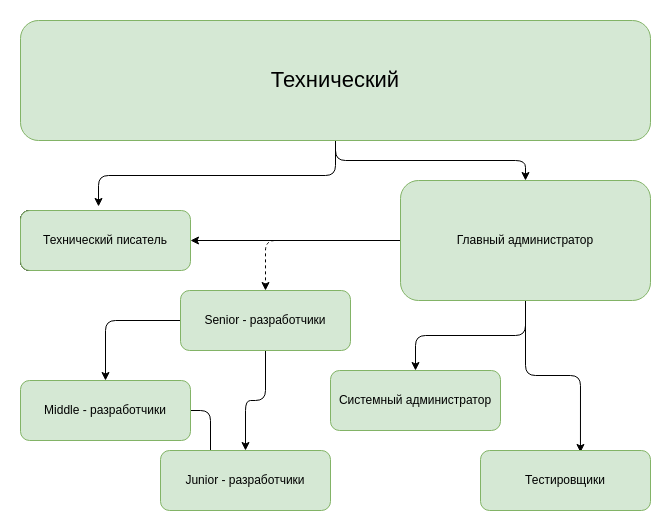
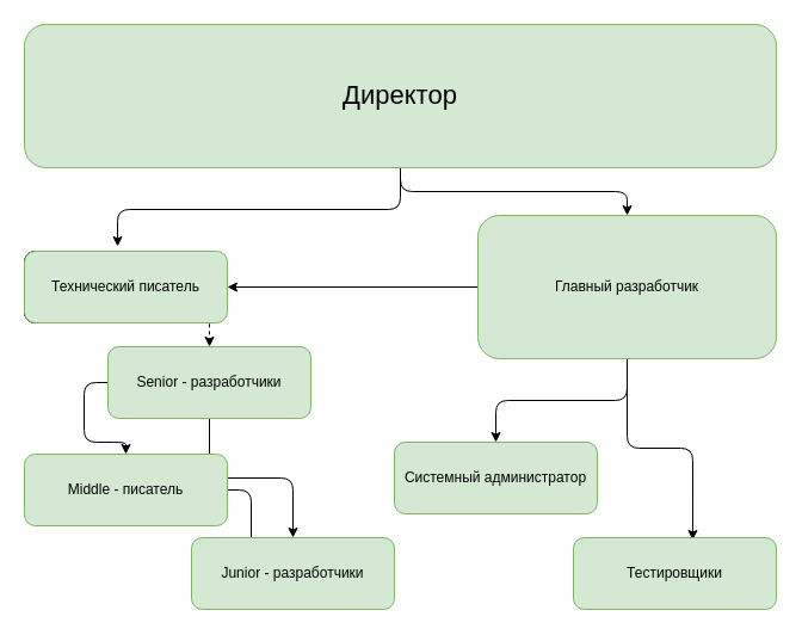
- <mxCell id="20" value="&lt;font style=&quot;font-size: 22px&quot;&gt;Технический&lt;/font&gt;" style="rounded=1;whiteSpace=wrap;html=1;fillColor=#d5e8d4;strokeColor=#82b366;" vertex="1" parent="1"><mxGeometry x="20" y="20" width="630" height="120" as="geometry" /></mxCell>
+ <mxCell id="20" value="&lt;font style=&quot;font-size: 22px&quot;&gt;Директор&lt;/font&gt;" style="rounded=1;whiteSpace=wrap;html=1;fillColor=#d5e8d4;strokeColor=#82b366;" vertex="1" parent="1"><mxGeometry x="20" y="20" width="630" height="120" as="geometry" /></mxCell>
- <mxCell id="6" value="Главный администратор" style="rounded=1;whiteSpace=wrap;html=1;fillColor=#d5e8d4;strokeColor=#82b366;" vertex="1" parent="1"><mxGeometry x="400" y="180" width="250" height="120" as="geometry" /></mxCell>
+ <mxCell id="6" value="Главный разработчик" style="rounded=1;whiteSpace=wrap;html=1;fillColor=#d5e8d4;strokeColor=#82b366;" vertex="1" parent="1"><mxGeometry x="400" y="180" width="250" height="120" as="geometry" /></mxCell>
- <mxCell id="13" value="Senior - разработчики" style="rounded=1;whiteSpace=wrap;html=1;fillColor=#d5e8d4;strokeColor=#82b366;" vertex="1" parent="1"><mxGeometry x="180" y="290" width="170" height="60" as="geometry" /></mxCell>
+ <mxCell id="13" value="Senior - разработчики" style="rounded=1;whiteSpace=wrap;html=1;fillColor=#d5e8d4;strokeColor=#82b366;" vertex="1" parent="1"><mxGeometry x="90" y="290" width="170" height="60" as="geometry" /></mxCell>
- <mxCell id="16" value="Middle - разработчики" style="rounded=1;whiteSpace=wrap;html=1;fillColor=#d5e8d4;strokeColor=#82b366;" vertex="1" parent="1"><mxGeometry x="20" y="380" width="170" height="60" as="geometry" /></mxCell>
+ <mxCell id="16" value="Middle - писатель" style="rounded=1;whiteSpace=wrap;html=1;fillColor=#d5e8d4;strokeColor=#82b366;" vertex="1" parent="1"><mxGeometry x="20" y="380" width="170" height="60" as="geometry" /></mxCell>
